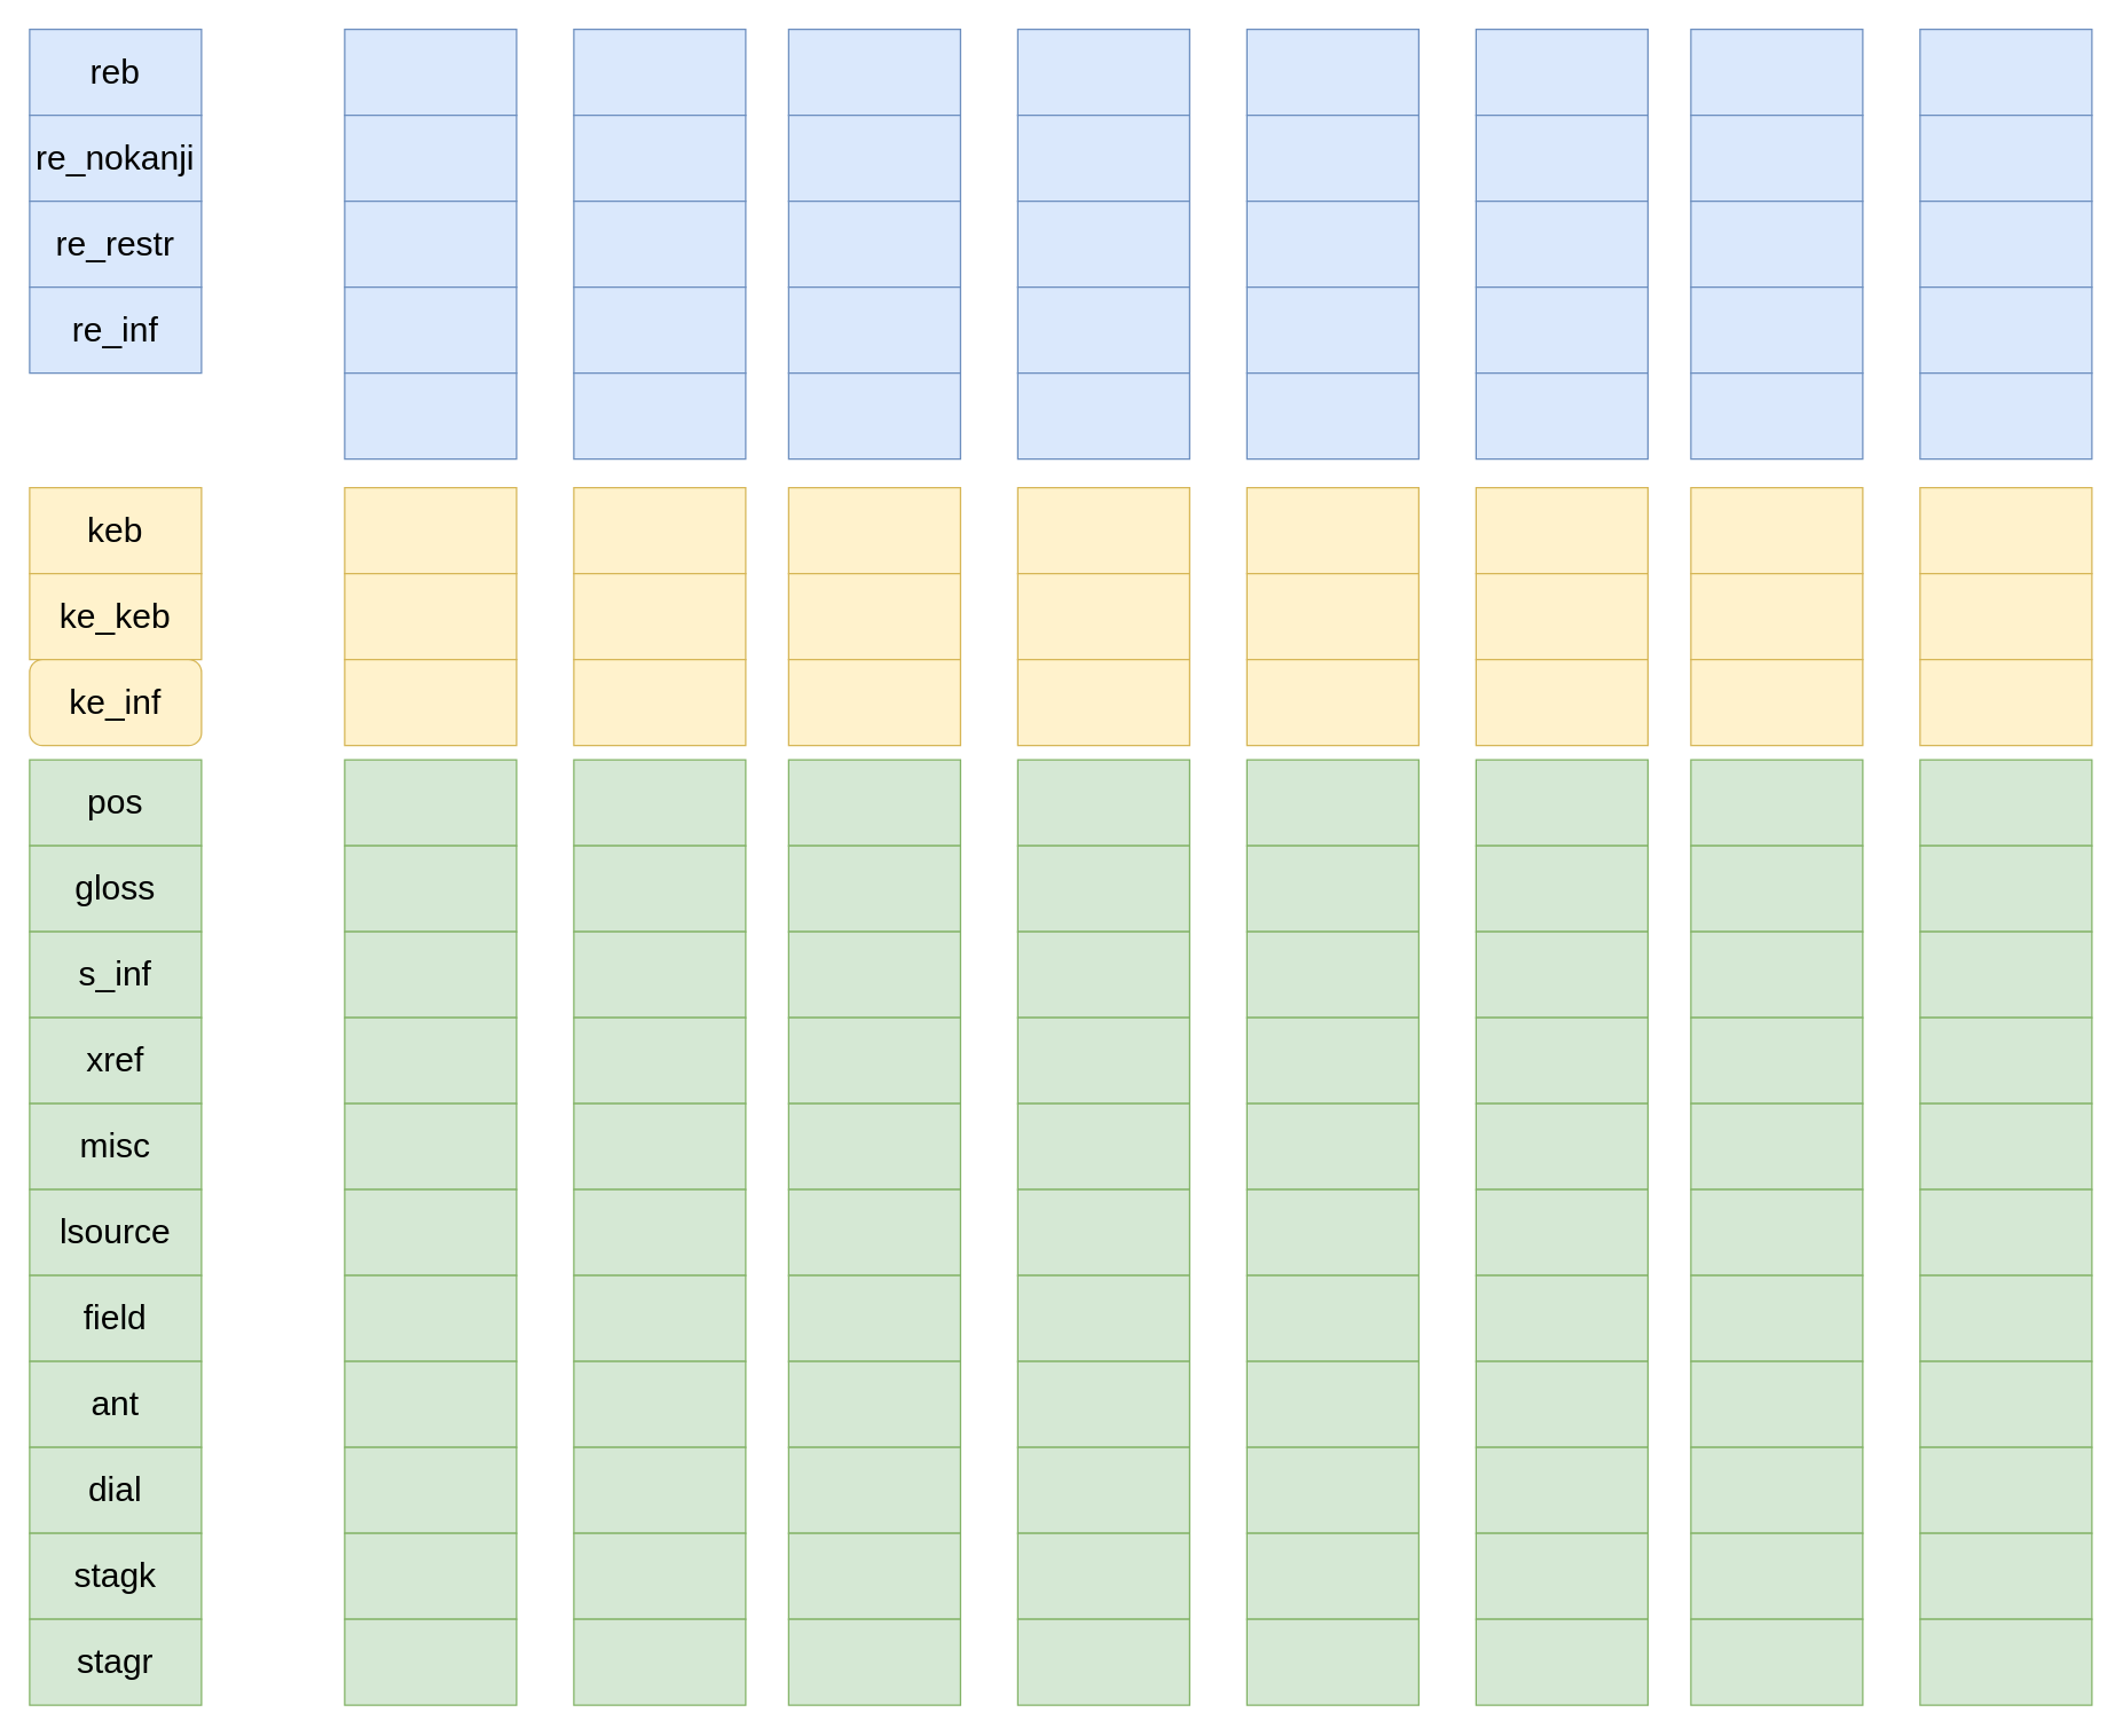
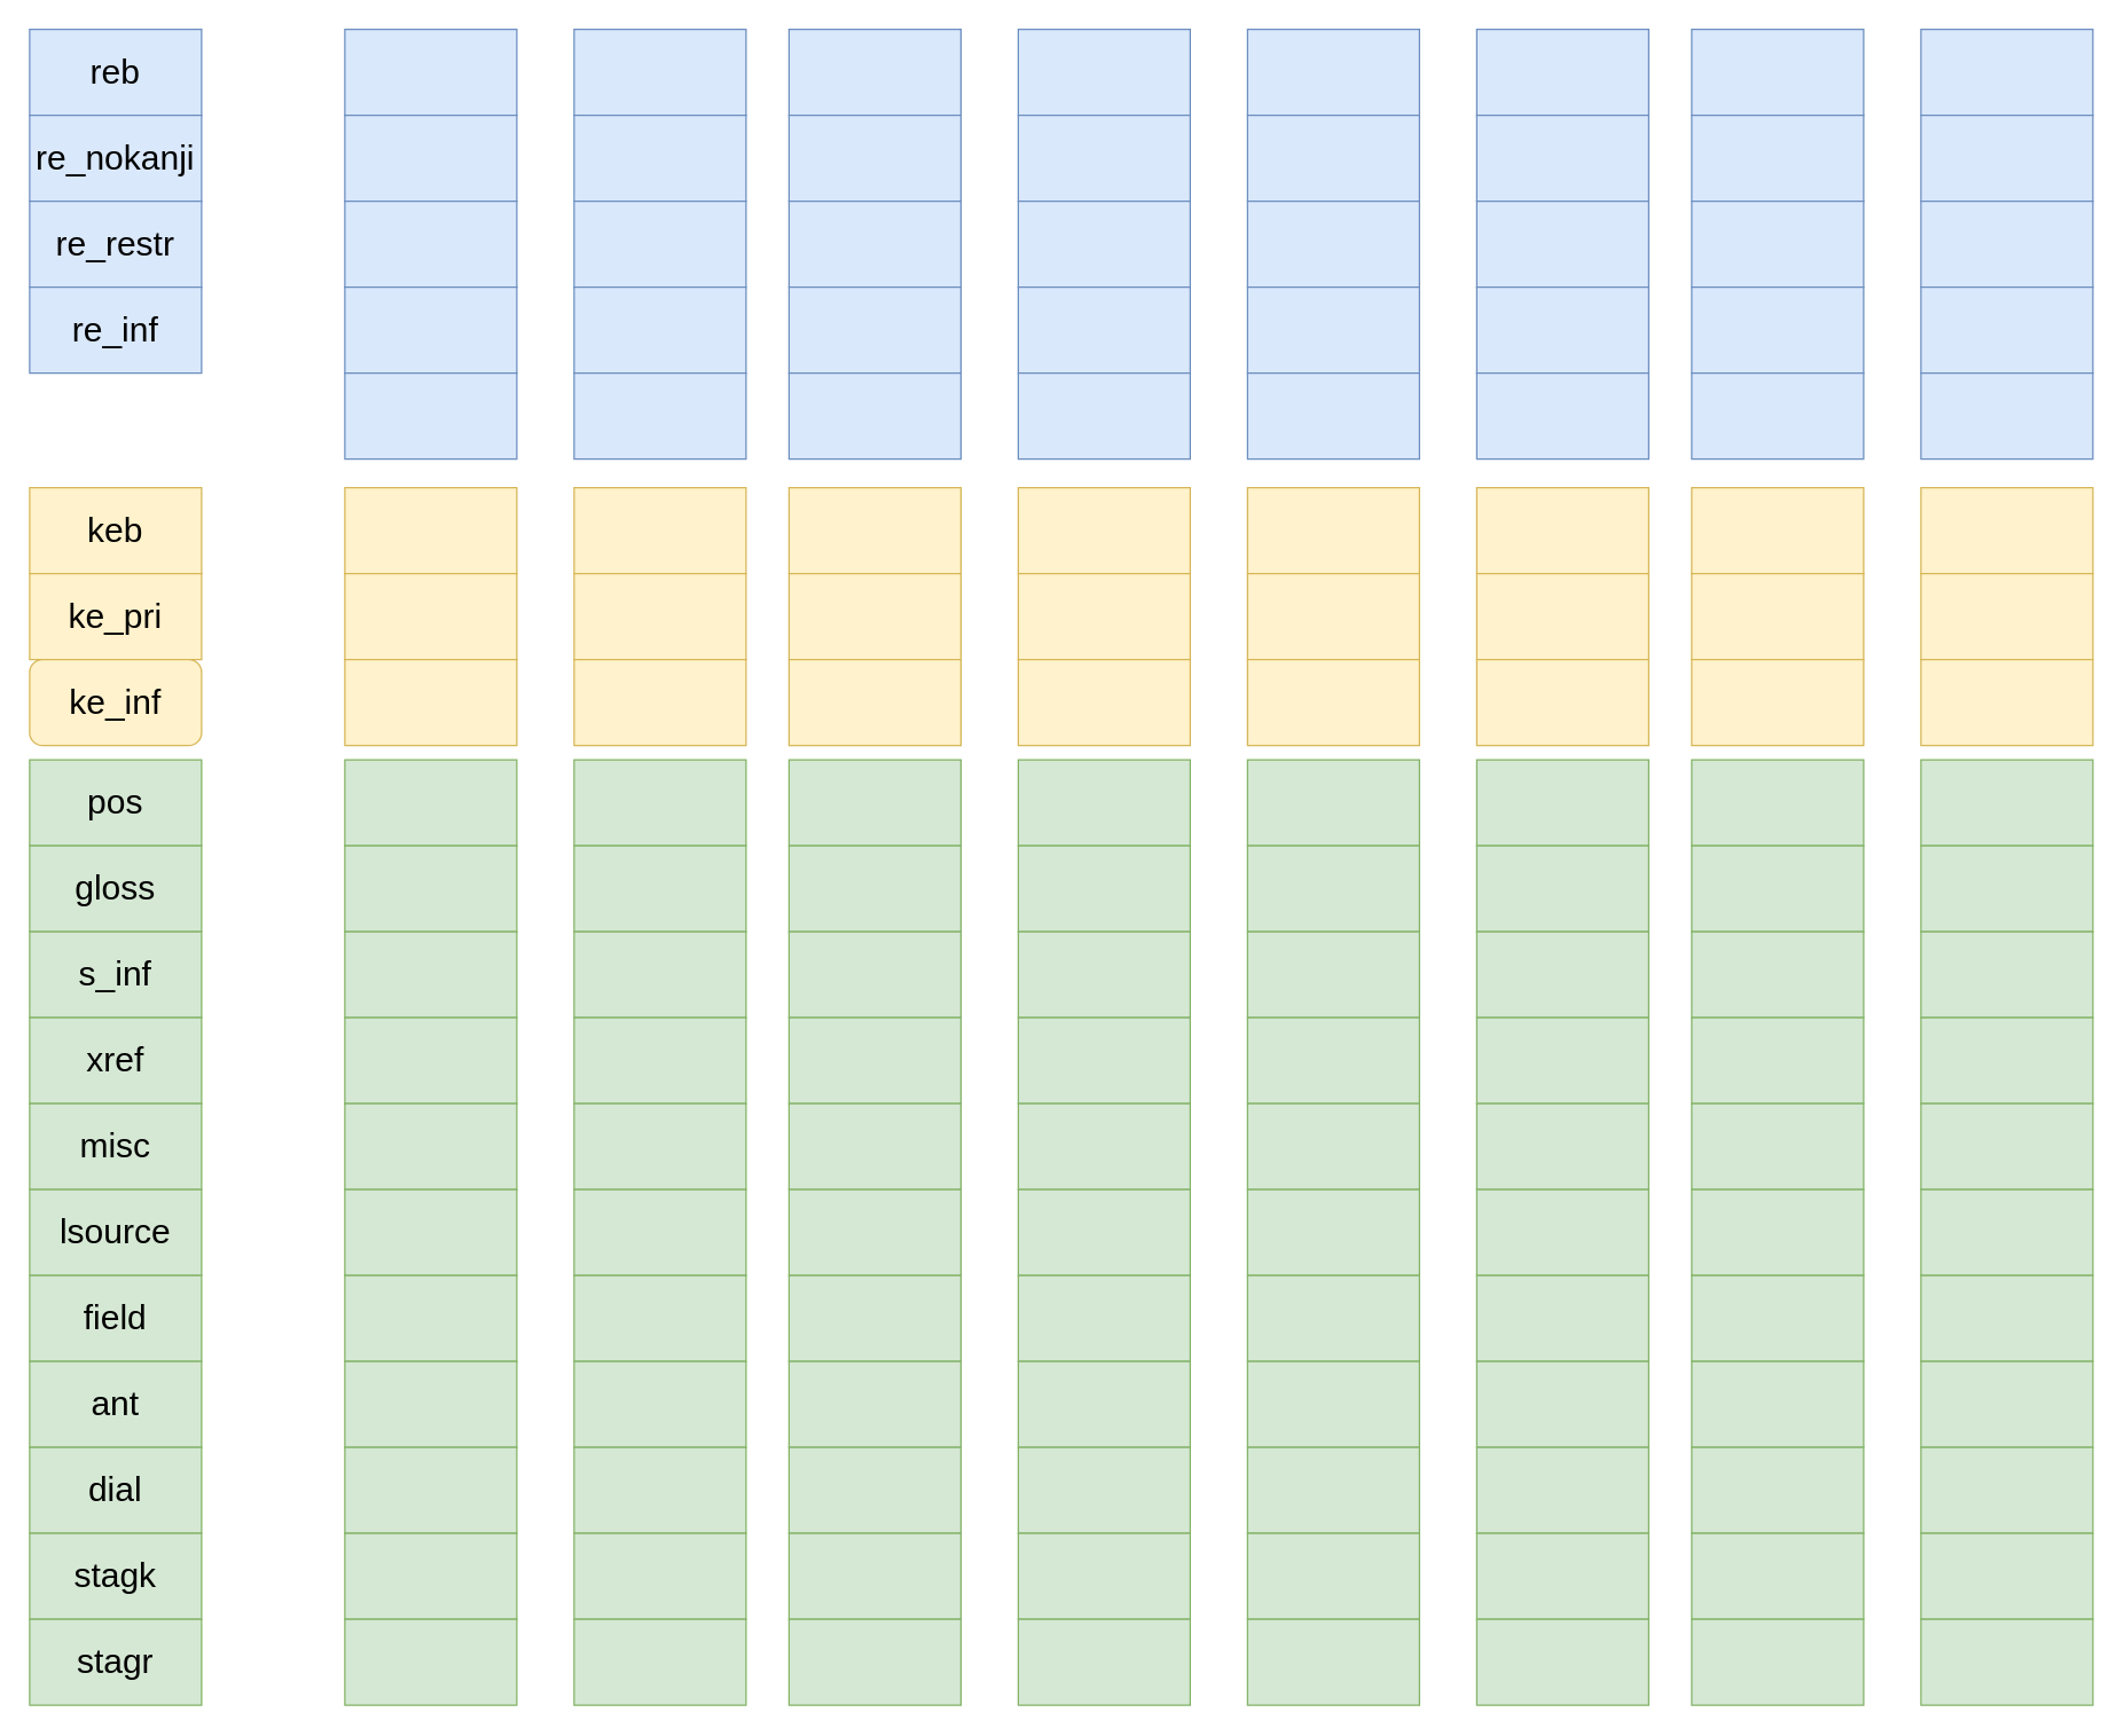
- <mxCell id="7" value="ke_keb" style="rounded=0;whiteSpace=wrap;html=1;hachureGap=4;pointerEvents=0;fontSize=24;fillColor=#fff2cc;strokeColor=#d6b656;" vertex="1" parent="1"><mxGeometry x="20" y="400" width="120" height="60" as="geometry" /></mxCell>
+ <mxCell id="7" value="ke_pri" style="rounded=0;whiteSpace=wrap;html=1;hachureGap=4;pointerEvents=0;fontSize=24;fillColor=#fff2cc;strokeColor=#d6b656;" vertex="1" parent="1"><mxGeometry x="20" y="400" width="120" height="60" as="geometry" /></mxCell>
